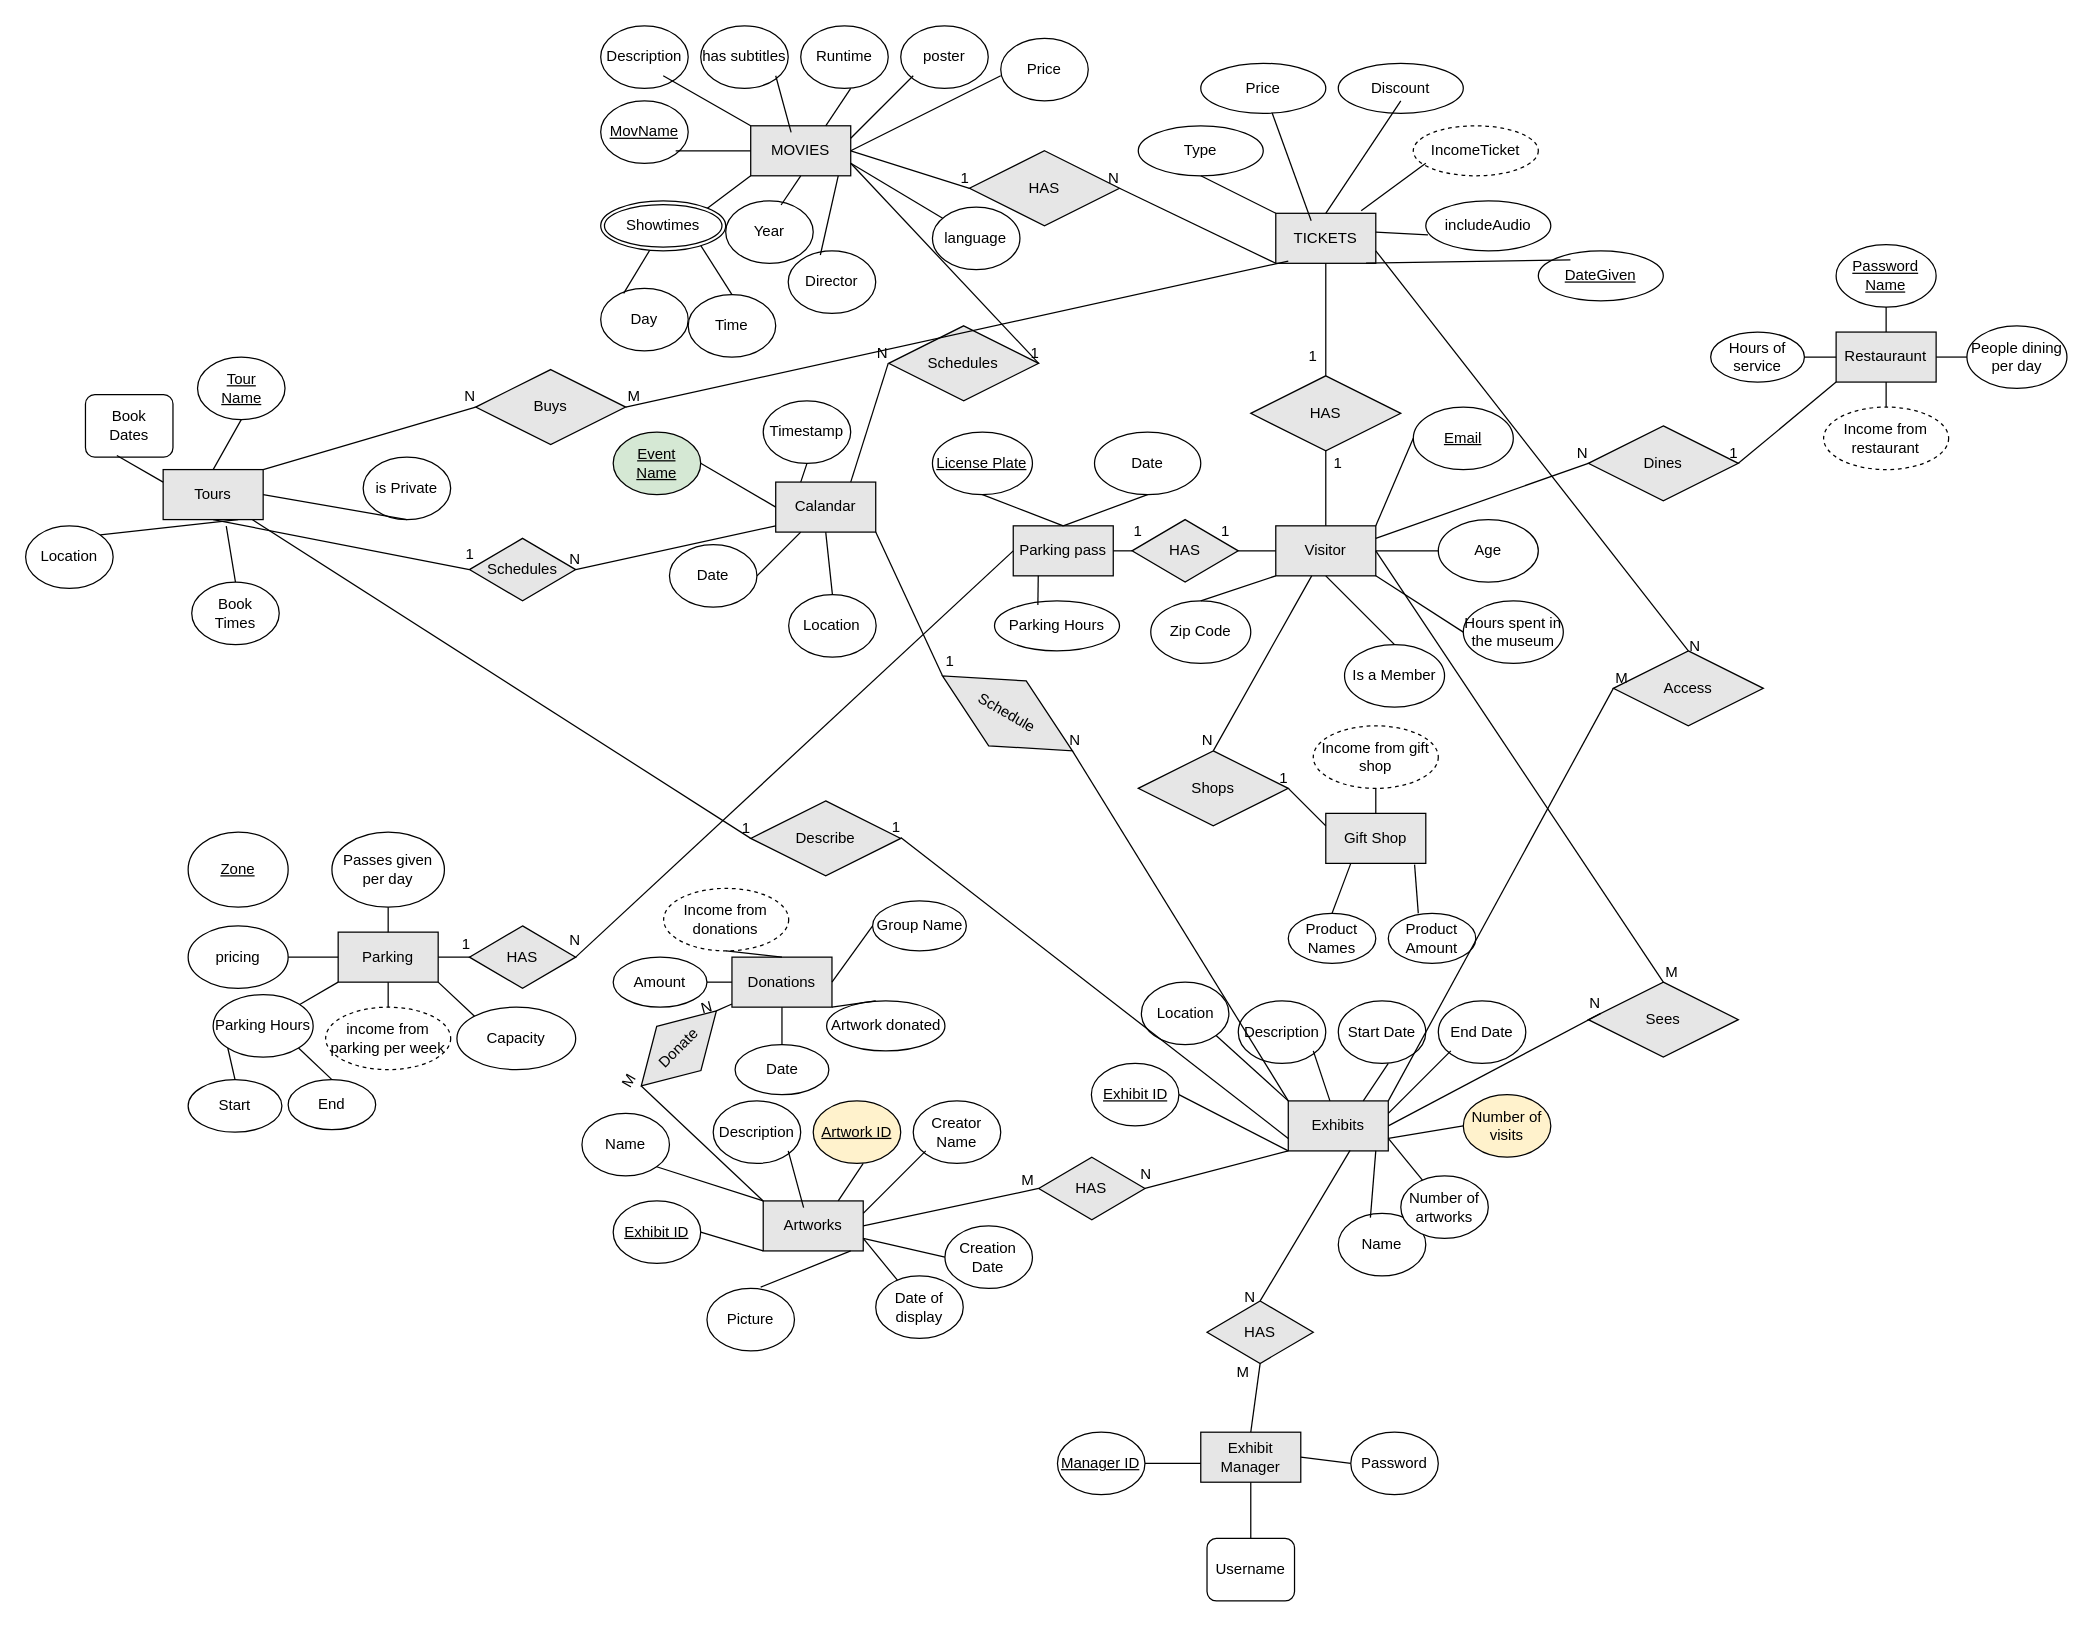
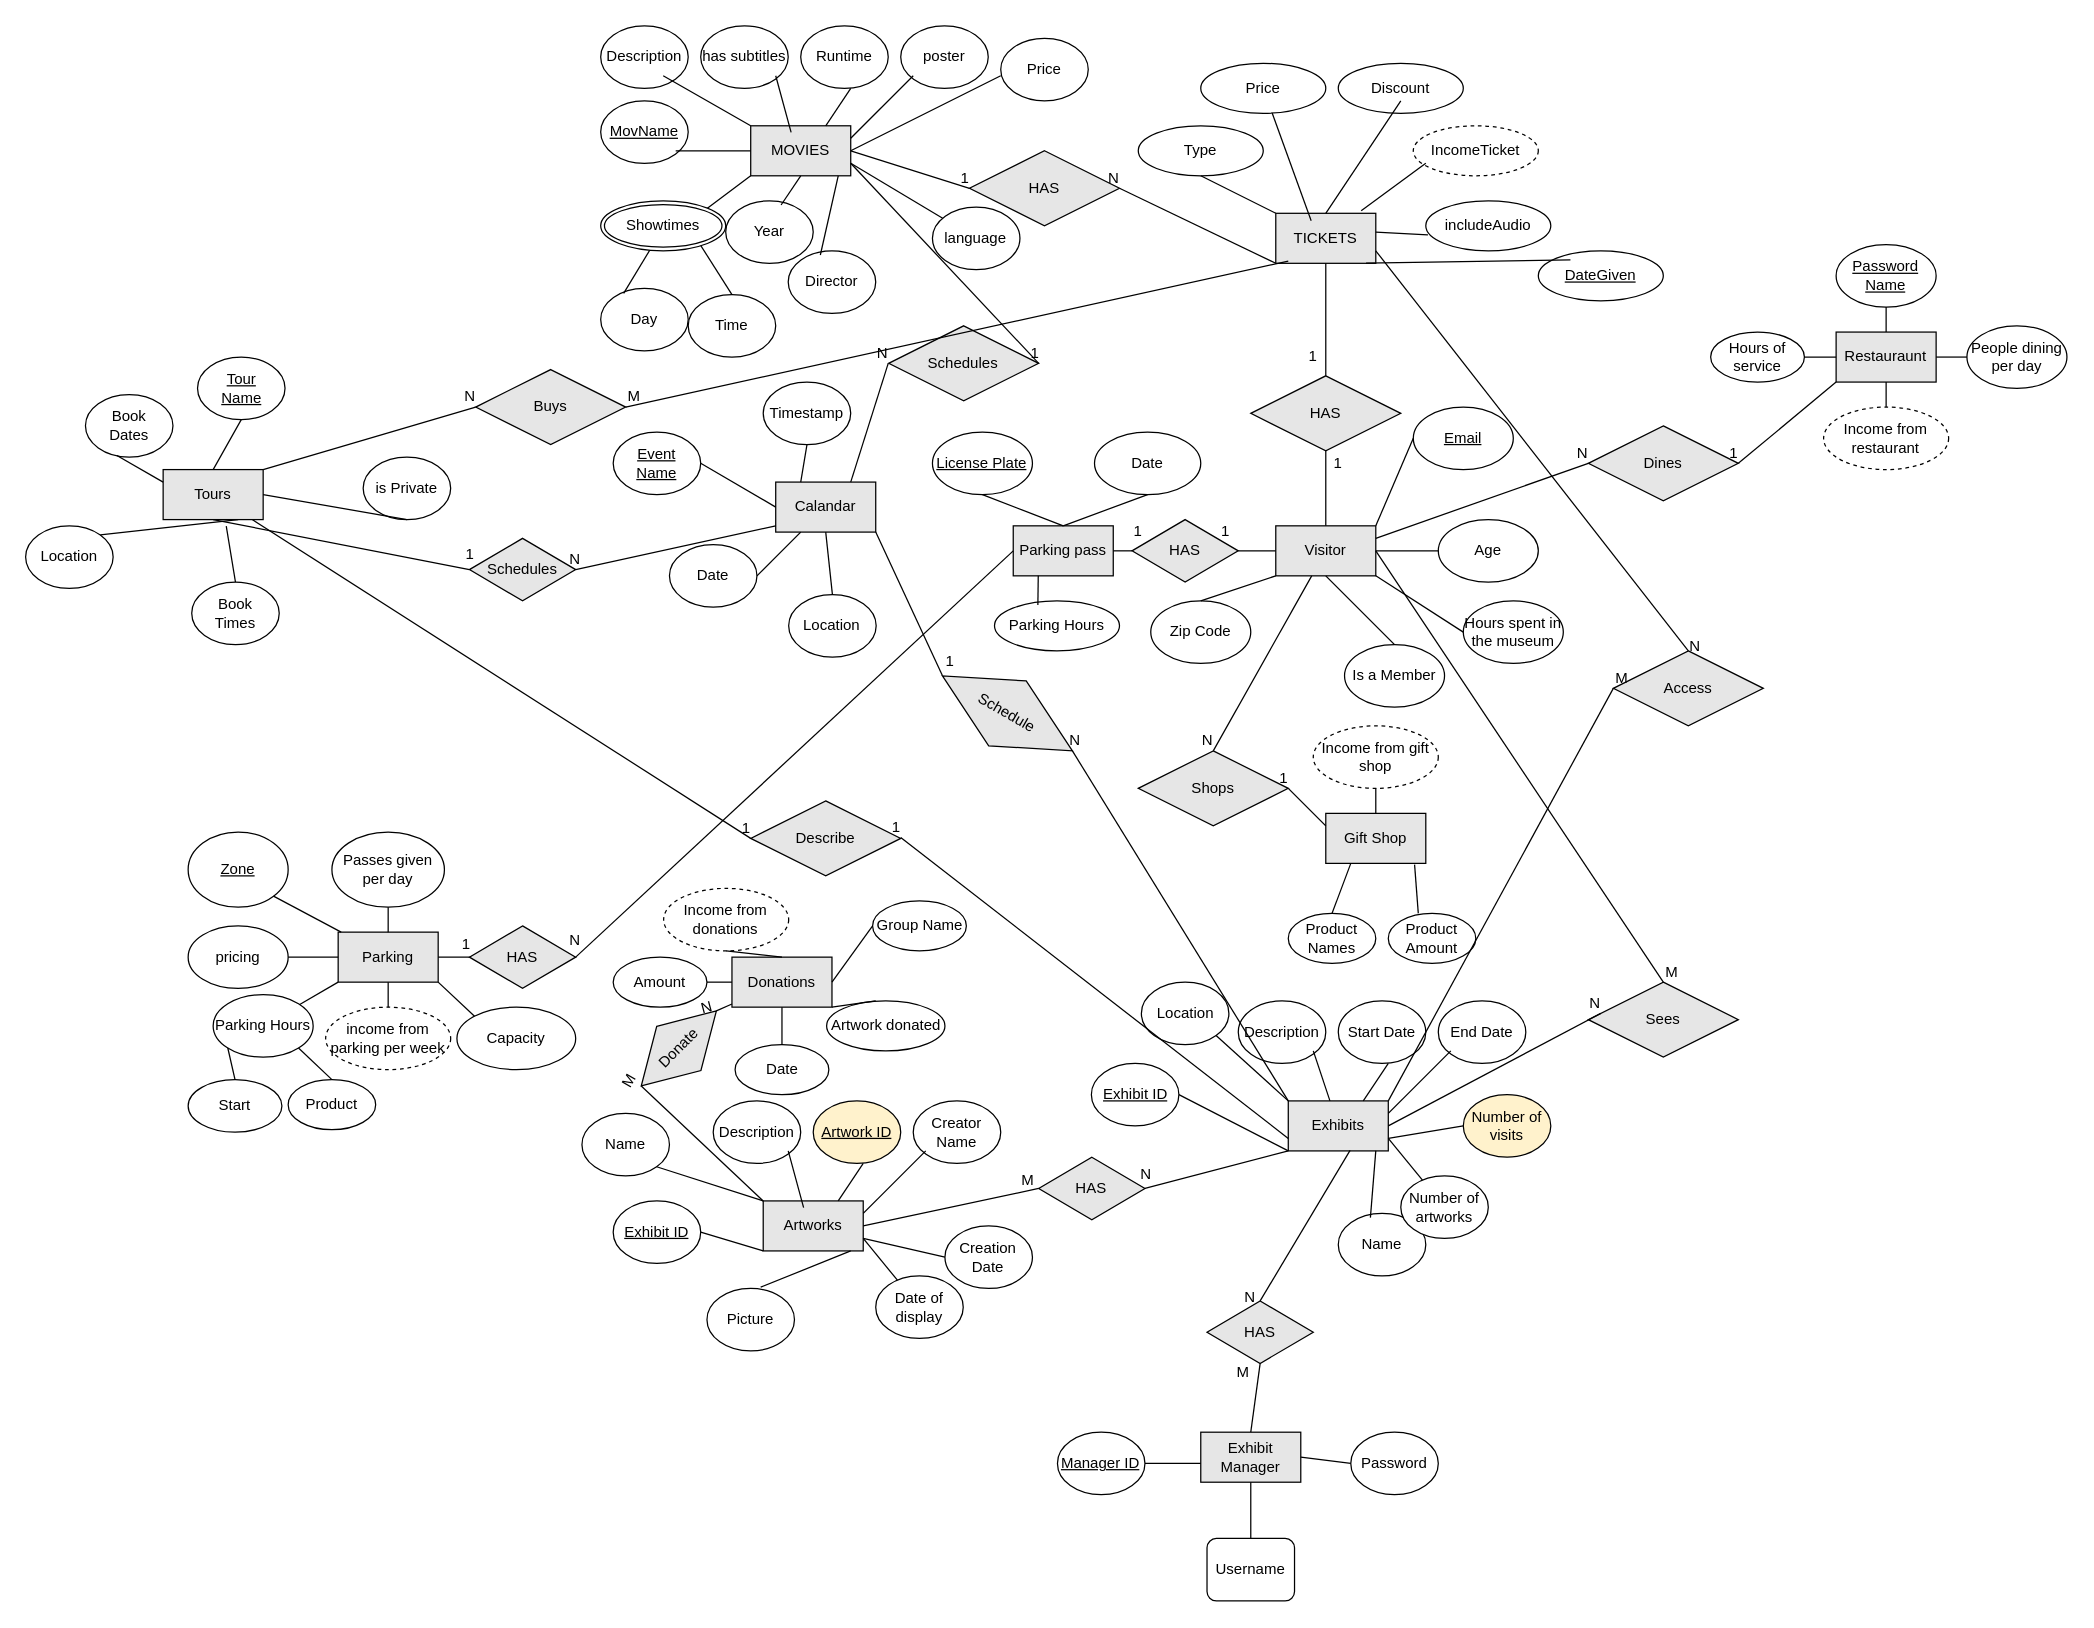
- <mxCell id="171" value="Book&lt;br&gt;Dates" style="whiteSpace=wrap;html=1;labelBackgroundColor=none;strokeColor=default;fontColor=default;fillColor=#FFFFFF;rounded=1;" parent="1" vertex="1"><mxGeometry x="67.86" y="315" width="70" height="50" as="geometry" /></mxCell>
+ <mxCell id="171" value="Book&lt;br&gt;Dates" style="ellipse;whiteSpace=wrap;html=1;labelBackgroundColor=none;strokeColor=default;fontColor=default;fillColor=#FFFFFF;" parent="1" vertex="1"><mxGeometry x="67.86" y="315" width="70" height="50" as="geometry" /></mxCell>
- <mxCell id="162" value="Timestamp" style="ellipse;whiteSpace=wrap;html=1;labelBackgroundColor=none;strokeColor=default;fontColor=default;fillColor=#FFFFFF;" parent="1" vertex="1"><mxGeometry x="610" y="320" width="70" height="50" as="geometry" /></mxCell>
+ <mxCell id="162" value="Timestamp" style="ellipse;whiteSpace=wrap;html=1;labelBackgroundColor=none;strokeColor=default;fontColor=default;fillColor=#FFFFFF;" parent="1" vertex="1"><mxGeometry x="610" y="305" width="70" height="50" as="geometry" /></mxCell>
- <mxCell id="159" value="&lt;u&gt;Event&lt;br&gt;Name&lt;/u&gt;" style="ellipse;whiteSpace=wrap;html=1;labelBackgroundColor=none;strokeColor=default;fontColor=default;fillColor=#d5e8d4;" parent="1" vertex="1"><mxGeometry x="490" y="345" width="70" height="50" as="geometry" /></mxCell>
+ <mxCell id="159" value="&lt;u&gt;Event&lt;br&gt;Name&lt;/u&gt;" style="ellipse;whiteSpace=wrap;html=1;labelBackgroundColor=none;strokeColor=default;fontColor=default;fillColor=#FFFFFF;" parent="1" vertex="1"><mxGeometry x="490" y="345" width="70" height="50" as="geometry" /></mxCell>
+ <mxCell id="50" value="" style="endArrow=none;html=1;rounded=0;exitX=1;exitY=1;exitDx=0;exitDy=0;" parent="1" source="45" target="44" edge="1"><mxGeometry width="50" height="50" relative="1" as="geometry"><mxPoint x="300" y="735" as="sourcePoint" /><mxPoint x="350" y="685" as="targetPoint" /></mxGeometry></mxCell>
- <mxCell id="90" value="End" style="ellipse;whiteSpace=wrap;html=1;shadow=0;" parent="1" vertex="1"><mxGeometry x="230" y="863" width="70" height="40" as="geometry" /></mxCell>
+ <mxCell id="90" value="Product" style="ellipse;whiteSpace=wrap;html=1;shadow=0;" parent="1" vertex="1"><mxGeometry x="230" y="863" width="70" height="40" as="geometry" /></mxCell>
